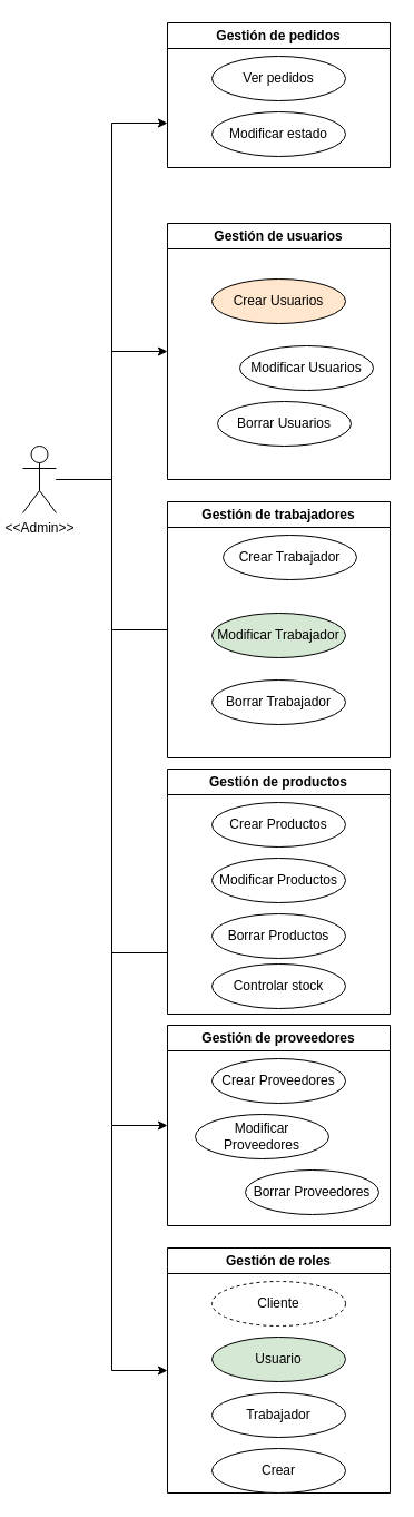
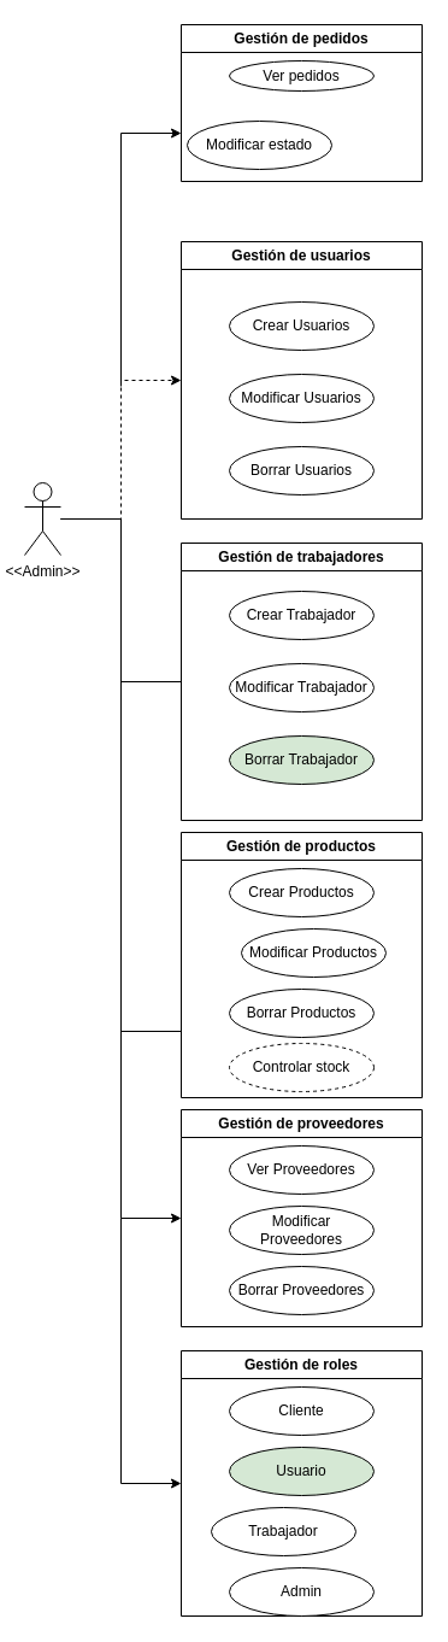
- <mxCell id="32" value="Ver pedidos" style="ellipse;whiteSpace=wrap;html=1;" vertex="1" parent="31"><mxGeometry x="40" y="30" width="120" height="40" as="geometry" /></mxCell>
+ <mxCell id="32" value="Ver pedidos" style="ellipse;whiteSpace=wrap;html=1;" vertex="1" parent="31"><mxGeometry x="40" y="30" width="120" height="25" as="geometry" /></mxCell>
- <mxCell id="33" value="Modificar estado" style="ellipse;whiteSpace=wrap;html=1;" vertex="1" parent="31"><mxGeometry x="40" y="80" width="120" height="40" as="geometry" /></mxCell>
+ <mxCell id="33" value="Modificar estado" style="ellipse;whiteSpace=wrap;html=1;" vertex="1" parent="31"><mxGeometry x="5" y="80" width="120" height="40" as="geometry" /></mxCell>
- <mxCell id="7" value="Crear Usuarios" style="ellipse;whiteSpace=wrap;html=1;fillColor=#ffe6cc;" parent="6" vertex="1"><mxGeometry x="40" y="50" width="120" height="40" as="geometry" /></mxCell>
+ <mxCell id="7" value="Crear Usuarios" style="ellipse;whiteSpace=wrap;html=1;" parent="6" vertex="1"><mxGeometry x="40" y="50" width="120" height="40" as="geometry" /></mxCell>
- <mxCell id="8" value="Modificar Usuarios" style="ellipse;whiteSpace=wrap;html=1;" parent="6" vertex="1"><mxGeometry x="65" y="110" width="120" height="40" as="geometry" /></mxCell>
+ <mxCell id="8" value="Modificar Usuarios" style="ellipse;whiteSpace=wrap;html=1;" parent="6" vertex="1"><mxGeometry x="40" y="110" width="120" height="40" as="geometry" /></mxCell>
- <mxCell id="2" style="edgeStyle=orthogonalEdgeStyle;rounded=0;orthogonalLoop=1;jettySize=auto;html=1;entryX=0;entryY=0.5;entryDx=0;entryDy=0;" parent="1" source="5" target="6" edge="1"><mxGeometry relative="1" as="geometry" /></mxCell>
+ <mxCell id="2" style="edgeStyle=orthogonalEdgeStyle;rounded=0;orthogonalLoop=1;jettySize=auto;html=1;entryX=0;entryY=0.5;entryDx=0;entryDy=0;dashed=1;" parent="1" source="5" target="6" edge="1"><mxGeometry relative="1" as="geometry" /></mxCell>
- <mxCell id="9" value="Borrar Usuarios" style="ellipse;whiteSpace=wrap;html=1;" parent="6" vertex="1"><mxGeometry x="45" y="160" width="120" height="40" as="geometry" /></mxCell>
+ <mxCell id="9" value="Borrar Usuarios" style="ellipse;whiteSpace=wrap;html=1;" parent="6" vertex="1"><mxGeometry x="40" y="170" width="120" height="40" as="geometry" /></mxCell>
- <mxCell id="11" value="Crear Trabajador" style="ellipse;whiteSpace=wrap;html=1;" parent="10" vertex="1"><mxGeometry x="50" y="30" width="120" height="40" as="geometry" /></mxCell>
+ <mxCell id="11" value="Crear Trabajador" style="ellipse;whiteSpace=wrap;html=1;" parent="10" vertex="1"><mxGeometry x="40" y="40" width="120" height="40" as="geometry" /></mxCell>
- <mxCell id="12" value="Modificar Trabajador" style="ellipse;whiteSpace=wrap;html=1;fillColor=#d5e8d4;" parent="10" vertex="1"><mxGeometry x="40" y="100" width="120" height="40" as="geometry" /></mxCell>
+ <mxCell id="12" value="Modificar Trabajador" style="ellipse;whiteSpace=wrap;html=1;" parent="10" vertex="1"><mxGeometry x="40" y="100" width="120" height="40" as="geometry" /></mxCell>
- <mxCell id="13" value="Borrar Trabajador" style="ellipse;whiteSpace=wrap;html=1;" parent="10" vertex="1"><mxGeometry x="40" y="160" width="120" height="40" as="geometry" /></mxCell>
+ <mxCell id="13" value="Borrar Trabajador" style="ellipse;whiteSpace=wrap;html=1;fillColor=#d5e8d4;" parent="10" vertex="1"><mxGeometry x="40" y="160" width="120" height="40" as="geometry" /></mxCell>
- <mxCell id="17" value="Modificar Productos" style="ellipse;whiteSpace=wrap;html=1;" parent="14" vertex="1"><mxGeometry x="40" y="80" width="120" height="40" as="geometry" /></mxCell>
+ <mxCell id="17" value="Modificar Productos" style="ellipse;whiteSpace=wrap;html=1;" parent="14" vertex="1"><mxGeometry x="50" y="80" width="120" height="40" as="geometry" /></mxCell>
- <mxCell id="36" value="Controlar stock" style="ellipse;whiteSpace=wrap;html=1;" vertex="1" parent="1"><mxGeometry x="190" y="865" width="120" height="40" as="geometry" /></mxCell>
+ <mxCell id="36" value="Controlar stock" style="ellipse;whiteSpace=wrap;html=1;dashed=1;" vertex="1" parent="1"><mxGeometry x="190" y="865" width="120" height="40" as="geometry" /></mxCell>
- <mxCell id="19" value="Crear Proveedores" style="ellipse;whiteSpace=wrap;html=1;" parent="18" vertex="1"><mxGeometry x="40" y="30" width="120" height="40" as="geometry" /></mxCell>
+ <mxCell id="19" value="Ver Proveedores" style="ellipse;whiteSpace=wrap;html=1;" parent="18" vertex="1"><mxGeometry x="40" y="30" width="120" height="40" as="geometry" /></mxCell>
- <mxCell id="21" value="Modificar Proveedores" style="ellipse;whiteSpace=wrap;html=1;" parent="18" vertex="1"><mxGeometry x="25" y="80" width="120" height="40" as="geometry" /></mxCell>
+ <mxCell id="21" value="Modificar Proveedores" style="ellipse;whiteSpace=wrap;html=1;" parent="18" vertex="1"><mxGeometry x="40" y="80" width="120" height="40" as="geometry" /></mxCell>
- <mxCell id="20" value="Borrar Proveedores" style="ellipse;whiteSpace=wrap;html=1;" parent="18" vertex="1"><mxGeometry x="70" y="130" width="120" height="40" as="geometry" /></mxCell>
+ <mxCell id="20" value="Borrar Proveedores" style="ellipse;whiteSpace=wrap;html=1;" parent="18" vertex="1"><mxGeometry x="40" y="130" width="120" height="40" as="geometry" /></mxCell>
- <mxCell id="25" value="Cliente" style="ellipse;whiteSpace=wrap;html=1;dashed=1;" vertex="1" parent="24"><mxGeometry x="40" y="30" width="120" height="40" as="geometry" /></mxCell>
+ <mxCell id="25" value="Cliente" style="ellipse;whiteSpace=wrap;html=1;" vertex="1" parent="24"><mxGeometry x="40" y="30" width="120" height="40" as="geometry" /></mxCell>
- <mxCell id="26" value="Trabajador" style="ellipse;whiteSpace=wrap;html=1;" vertex="1" parent="24"><mxGeometry x="40" y="130" width="120" height="40" as="geometry" /></mxCell>
+ <mxCell id="26" value="Trabajador" style="ellipse;whiteSpace=wrap;html=1;" vertex="1" parent="24"><mxGeometry x="25" y="130" width="120" height="40" as="geometry" /></mxCell>
- <mxCell id="28" value="Crear" style="ellipse;whiteSpace=wrap;html=1;" vertex="1" parent="24"><mxGeometry x="40" y="180" width="120" height="40" as="geometry" /></mxCell>
+ <mxCell id="28" value="Admin" style="ellipse;whiteSpace=wrap;html=1;" vertex="1" parent="24"><mxGeometry x="40" y="180" width="120" height="40" as="geometry" /></mxCell>
